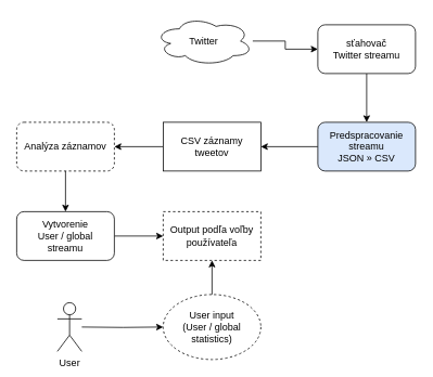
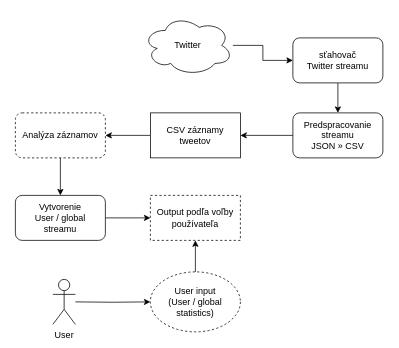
- <mxCell id="3" value="Twitter" style="ellipse;shape=cloud;whiteSpace=wrap;html=1;" vertex="1" parent="1"><mxGeometry x="190" y="20" width="120" height="60" as="geometry" /></mxCell>
+ <mxCell id="3" value="Twitter" style="ellipse;shape=cloud;whiteSpace=wrap;html=1;" vertex="1" parent="1"><mxGeometry x="190" y="20" width="120" height="80" as="geometry" /></mxCell>
- <mxCell id="5" value="sťahovač &lt;br&gt;Twitter streamu" style="rounded=1;whiteSpace=wrap;html=1;" vertex="1" parent="1"><mxGeometry x="390" y="30" width="120" height="60" as="geometry" /></mxCell>
+ <mxCell id="5" value="sťahovač &lt;br&gt;Twitter streamu" style="rounded=1;whiteSpace=wrap;html=1;" vertex="1" parent="1"><mxGeometry x="390" y="50" width="120" height="60" as="geometry" /></mxCell>
- <mxCell id="7" value="Predspracovanie streamu&lt;br&gt;JSON&amp;nbsp;» CSV" style="rounded=1;whiteSpace=wrap;html=1;fillColor=#dae8fc;" vertex="1" parent="1"><mxGeometry x="390" y="150" width="120" height="60" as="geometry" /></mxCell>
+ <mxCell id="7" value="Predspracovanie streamu&lt;br&gt;JSON&amp;nbsp;» CSV" style="rounded=1;whiteSpace=wrap;html=1;" vertex="1" parent="1"><mxGeometry x="390" y="150" width="120" height="60" as="geometry" /></mxCell>
